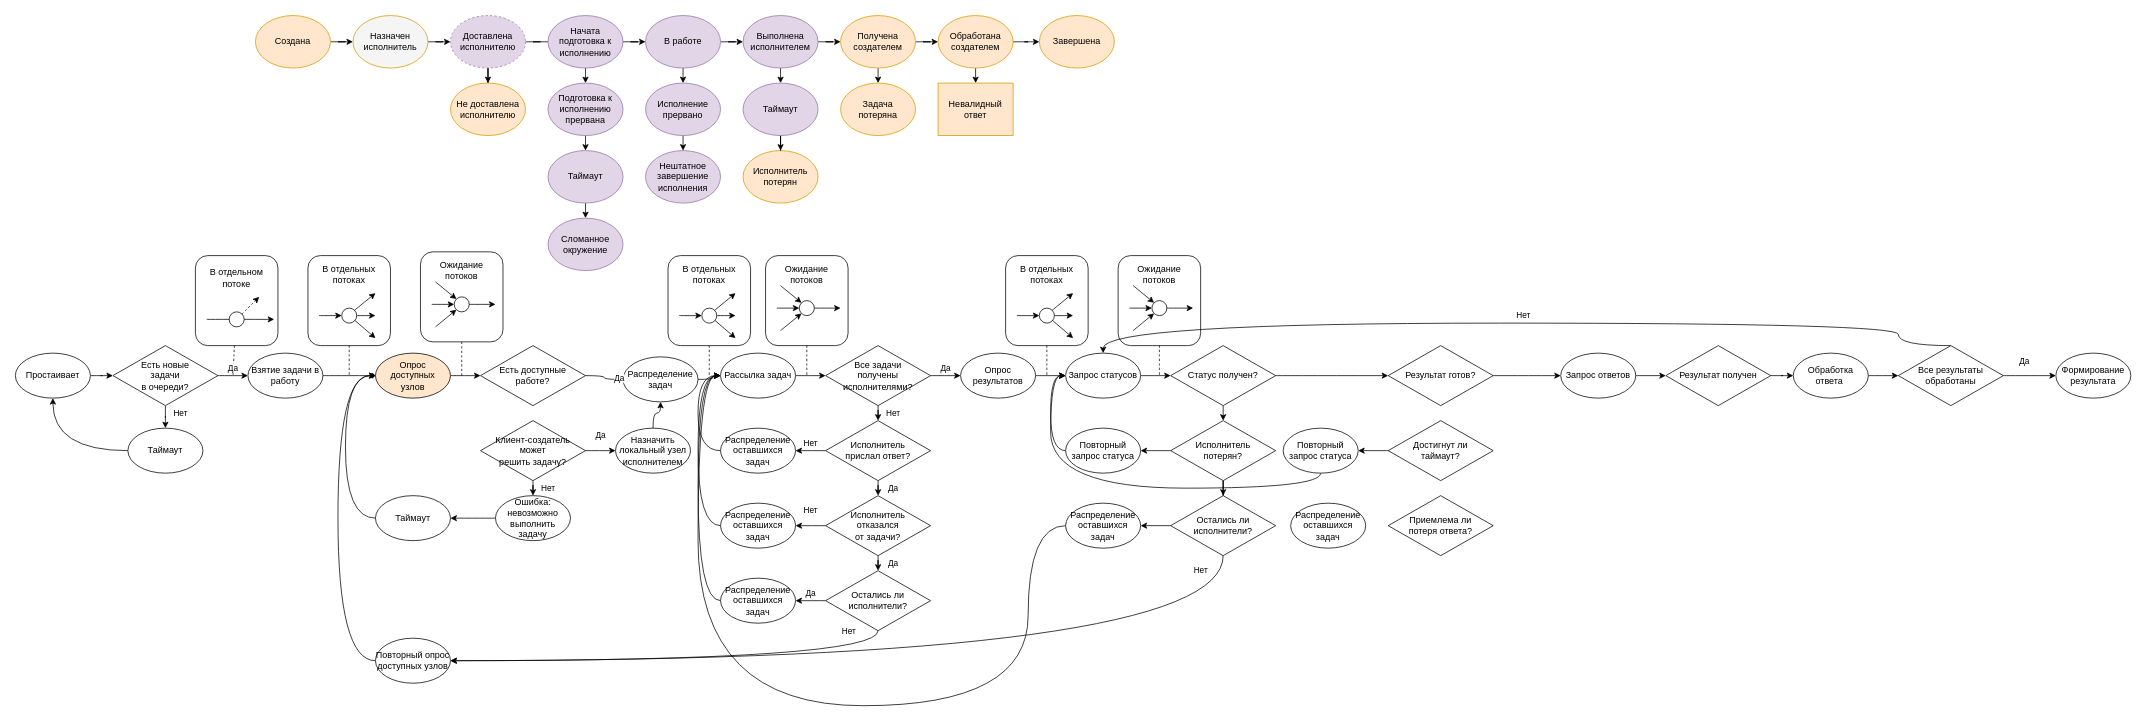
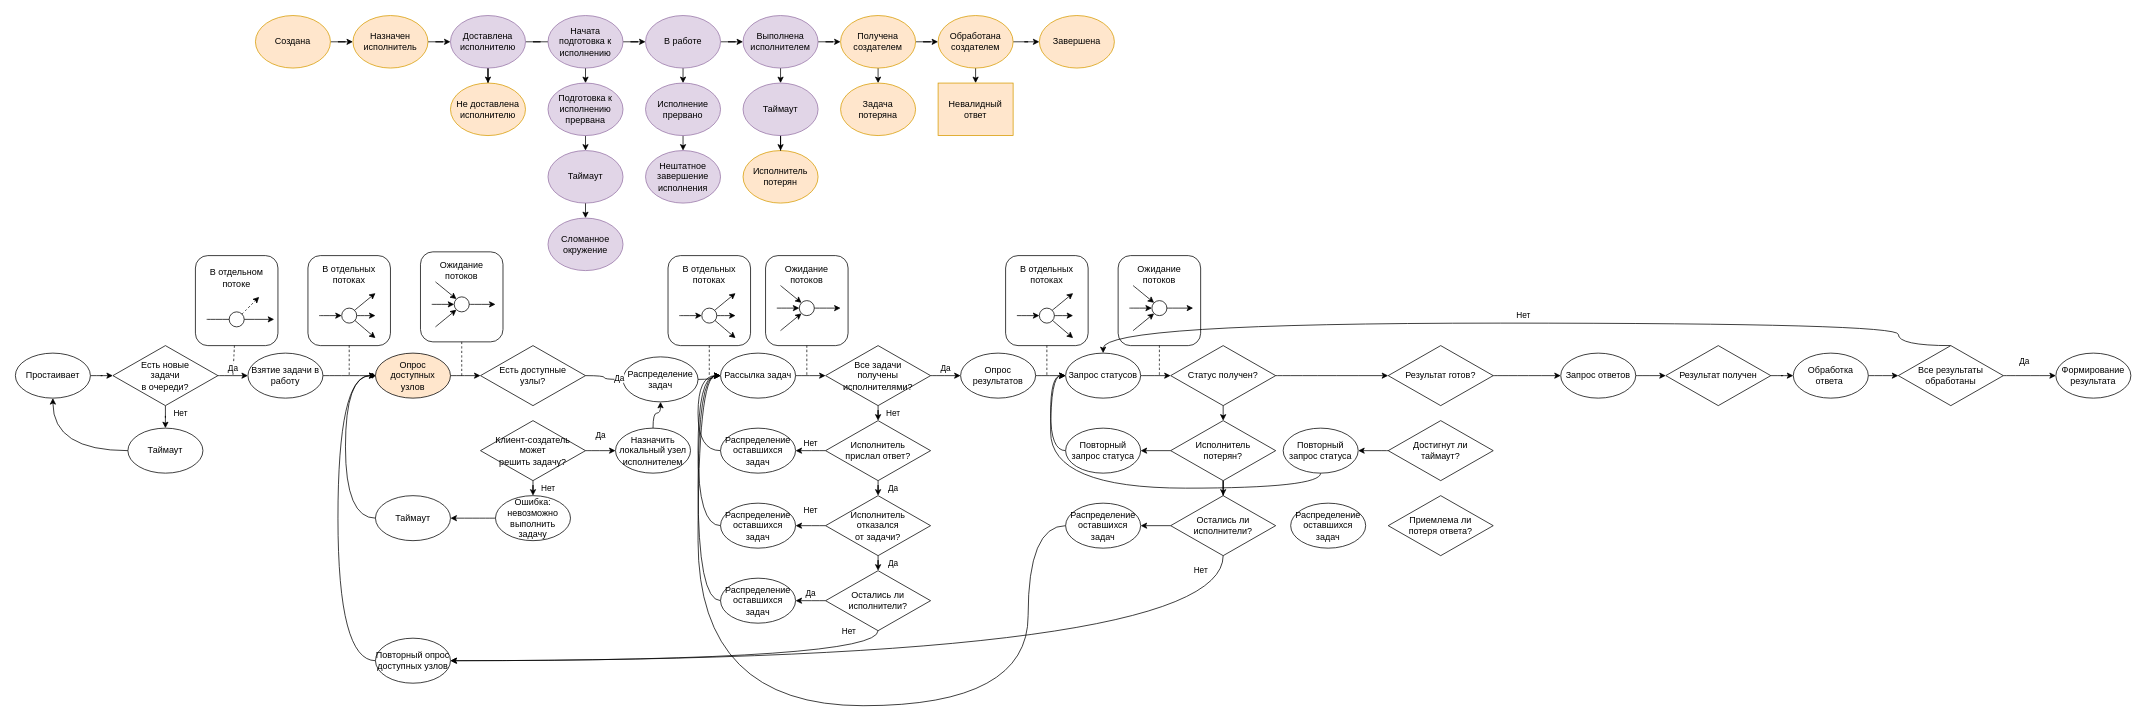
- <mxCell id="142" value="Назначен исполнитель" style="ellipse;whiteSpace=wrap;html=1;fillColor=#f5f5f5;strokeColor=#d79b00;" vertex="1" parent="1"><mxGeometry x="470" y="20" width="100" height="70" as="geometry" /></mxCell>
+ <mxCell id="142" value="Назначен исполнитель" style="ellipse;whiteSpace=wrap;html=1;fillColor=#ffe6cc;strokeColor=#d79b00;" vertex="1" parent="1"><mxGeometry x="470" y="20" width="100" height="70" as="geometry" /></mxCell>
- <mxCell id="145" value="Доставлена исполнителю" style="ellipse;whiteSpace=wrap;html=1;fillColor=#e1d5e7;strokeColor=#9673a6;dashed=1;" vertex="1" parent="1"><mxGeometry x="600" y="20" width="100" height="70" as="geometry" /></mxCell>
+ <mxCell id="145" value="Доставлена исполнителю" style="ellipse;whiteSpace=wrap;html=1;fillColor=#e1d5e7;strokeColor=#9673a6;" vertex="1" parent="1"><mxGeometry x="600" y="20" width="100" height="70" as="geometry" /></mxCell>
- <mxCell id="91" value="Есть доступные &lt;br&gt;работе?" style="rhombus;whiteSpace=wrap;html=1;" parent="1" vertex="1"><mxGeometry x="640" y="460" width="140" height="80" as="geometry" /></mxCell>
+ <mxCell id="91" value="Есть доступные &lt;br&gt;узлы?" style="rhombus;whiteSpace=wrap;html=1;" parent="1" vertex="1"><mxGeometry x="640" y="460" width="140" height="80" as="geometry" /></mxCell>
